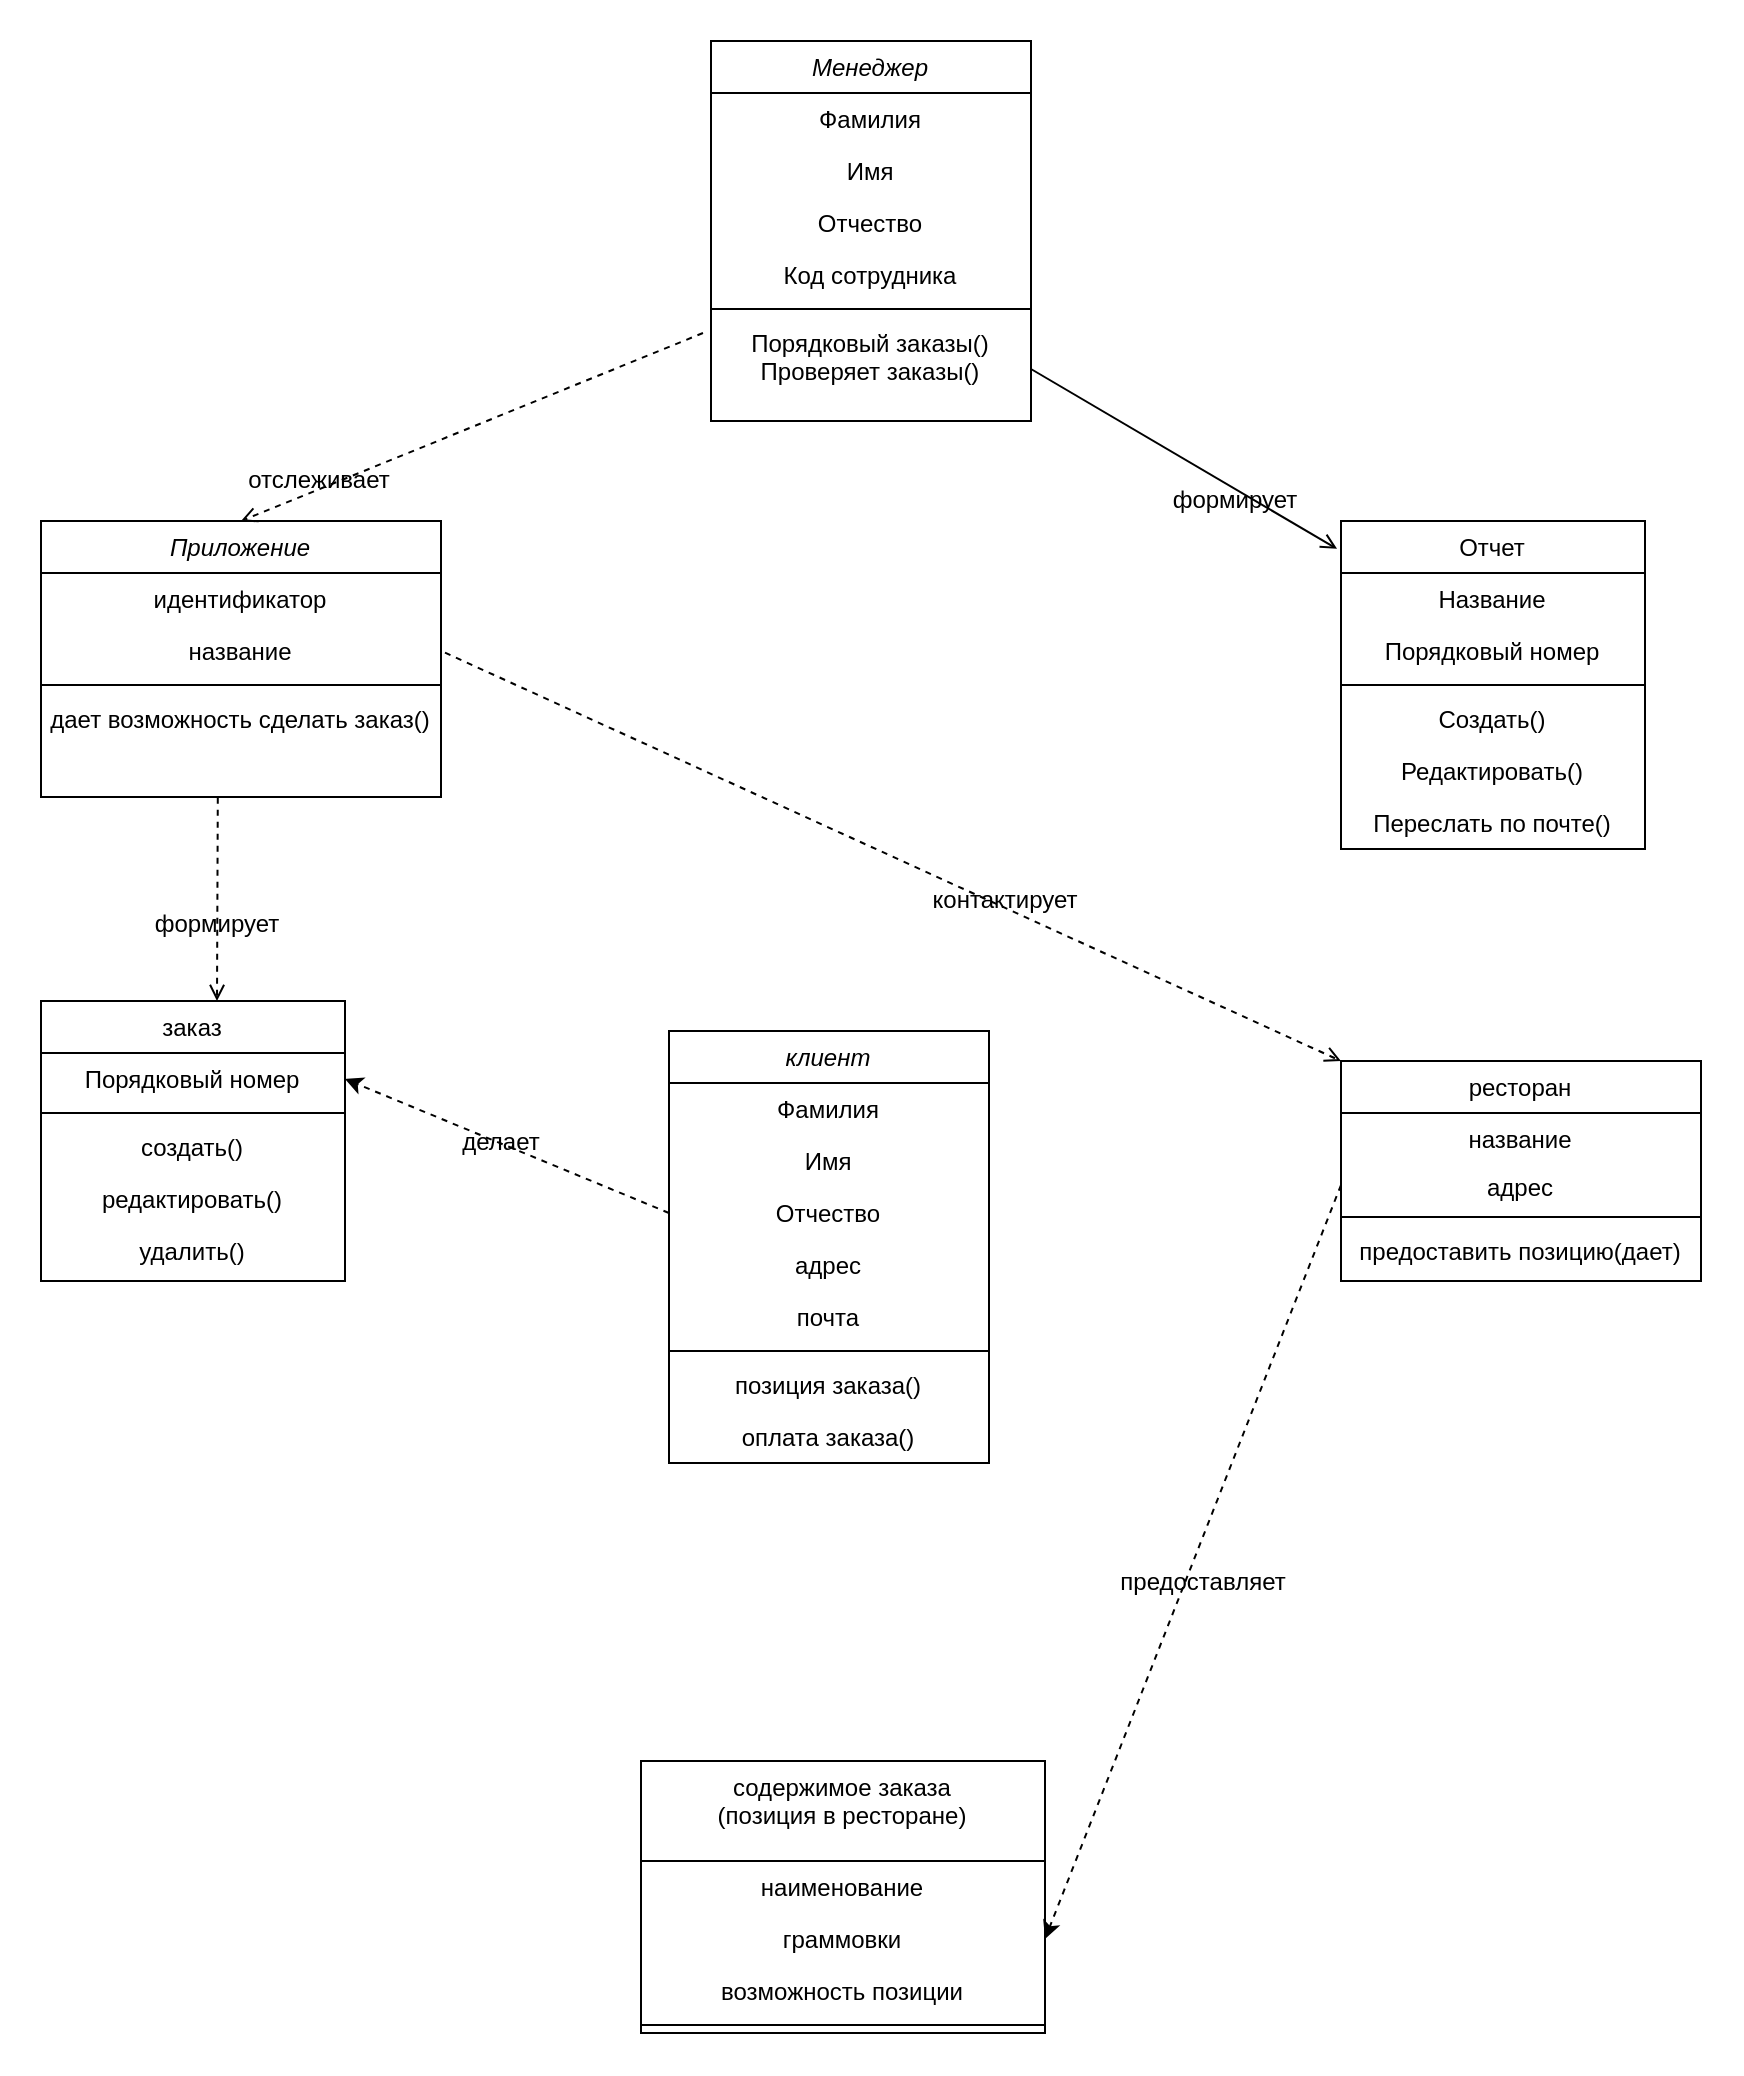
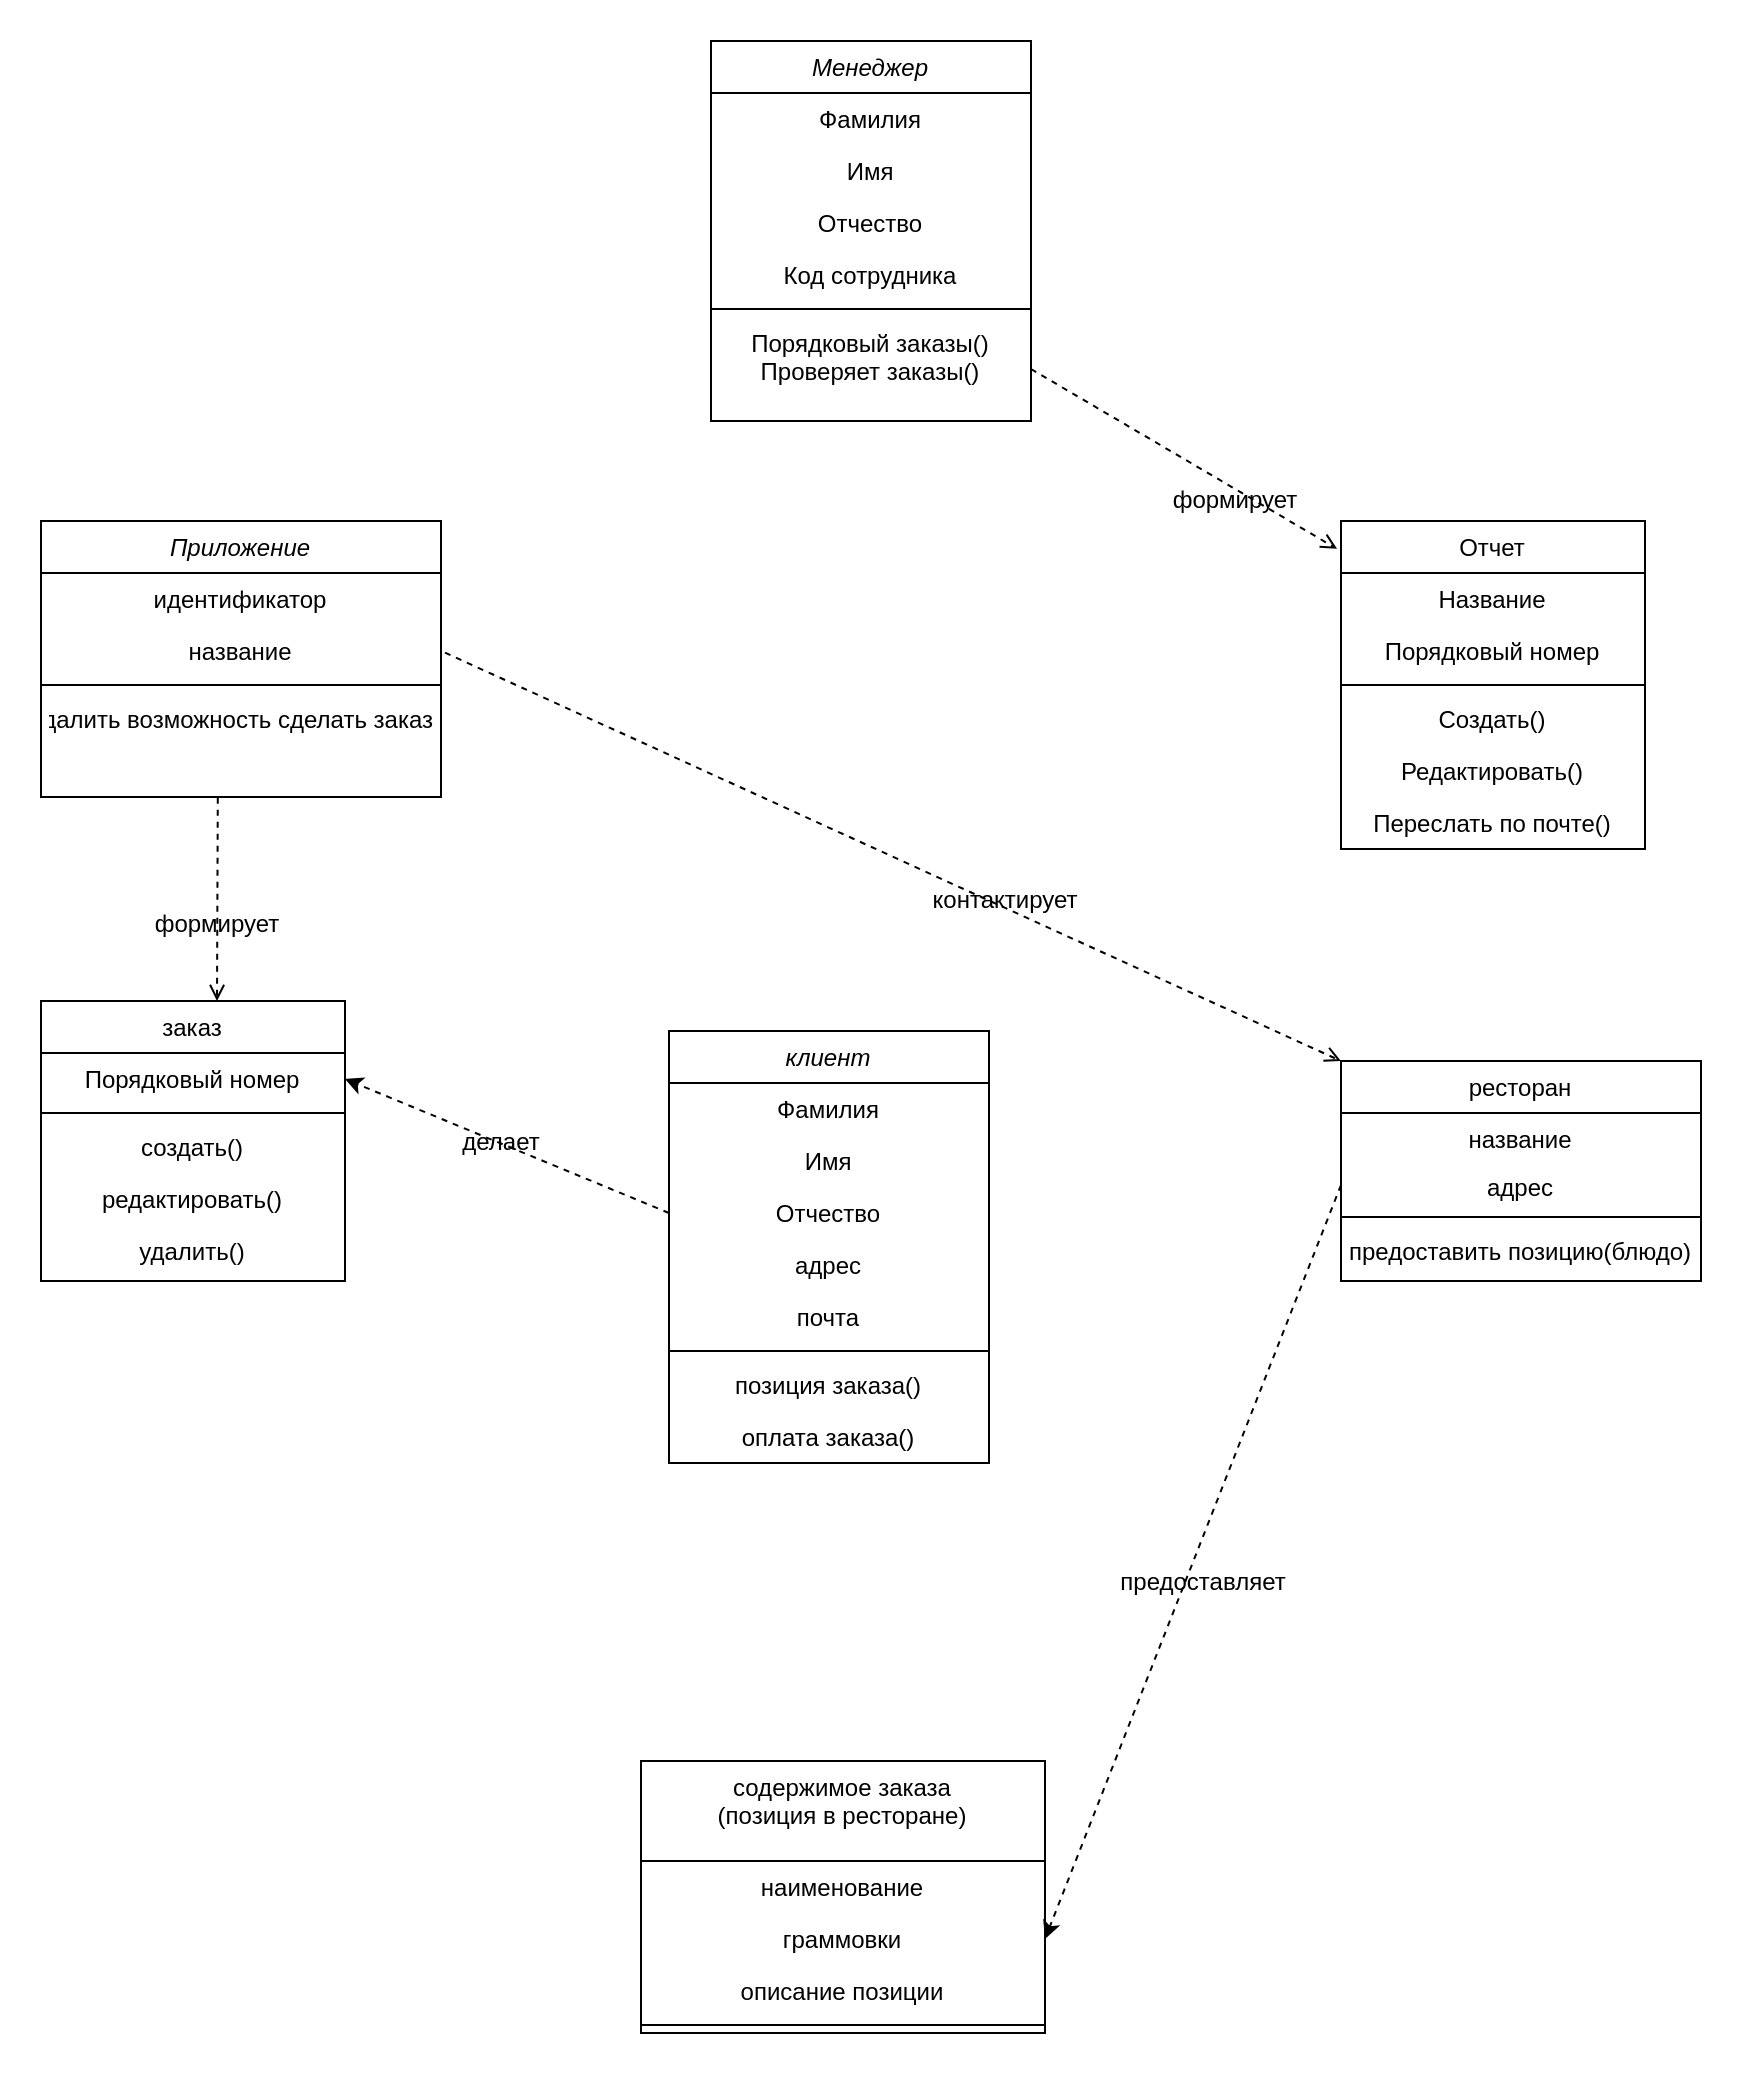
- <mxCell id="31" value="" style="endArrow=open;shadow=0;strokeWidth=1;rounded=0;endFill=1;elbow=vertical;dashed=1;entryX=0.5;entryY=0;entryDx=0;entryDy=0;exitX=-0.025;exitY=0.154;exitDx=0;exitDy=0;exitPerimeter=0;flowAnimation=0;" edge="1" parent="1" source="8" target="18"><mxGeometry x="0.5" y="41" relative="1" as="geometry"><mxPoint x="130" y="80" as="sourcePoint" /><mxPoint x="402" y="180" as="targetPoint" /><mxPoint x="-40" y="32" as="offset" /></mxGeometry></mxCell>
- <mxCell id="32" value="отслеживает" style="text;html=1;resizable=0;points=[];;align=center;verticalAlign=middle;labelBackgroundColor=none;rounded=0;shadow=0;strokeWidth=1;fontSize=12;" vertex="1" connectable="0" parent="31"><mxGeometry x="0.5" y="49" relative="1" as="geometry"><mxPoint x="-38" y="-42" as="offset" /></mxGeometry></mxCell>
- <mxCell id="16" value="" style="endArrow=open;shadow=0;strokeWidth=1;rounded=0;endFill=1;elbow=vertical;dashed=0;exitX=1;exitY=0.5;exitDx=0;exitDy=0;entryX=-0.013;entryY=0.085;entryDx=0;entryDy=0;entryPerimeter=0;" parent="1" source="8" target="9" edge="1"><mxGeometry x="0.5" y="41" relative="1" as="geometry"><mxPoint x="368.4" y="207.498" as="sourcePoint" /><mxPoint x="600" y="207.89" as="targetPoint" /><mxPoint x="-40" y="32" as="offset" /></mxGeometry></mxCell>
+ <mxCell id="16" value="" style="endArrow=open;shadow=0;strokeWidth=1;rounded=0;endFill=1;elbow=vertical;dashed=1;exitX=1;exitY=0.5;exitDx=0;exitDy=0;entryX=-0.013;entryY=0.085;entryDx=0;entryDy=0;entryPerimeter=0;" parent="1" source="8" target="9" edge="1"><mxGeometry x="0.5" y="41" relative="1" as="geometry"><mxPoint x="368.4" y="207.498" as="sourcePoint" /><mxPoint x="600" y="207.89" as="targetPoint" /><mxPoint x="-40" y="32" as="offset" /></mxGeometry></mxCell>
- <mxCell id="22" value="дает возможность сделать заказ()" style="text;align=center;verticalAlign=top;spacingLeft=4;spacingRight=4;overflow=hidden;rotatable=0;points=[[0,0.5],[1,0.5]];portConstraint=eastwest;fontSize=12;" vertex="1" parent="18"><mxGeometry y="86" width="200" height="52" as="geometry" /></mxCell>
+ <mxCell id="22" value="удалить возможность сделать заказ()" style="text;align=center;verticalAlign=top;spacingLeft=4;spacingRight=4;overflow=hidden;rotatable=0;points=[[0,0.5],[1,0.5]];portConstraint=eastwest;fontSize=12;" vertex="1" parent="18"><mxGeometry y="86" width="200" height="52" as="geometry" /></mxCell>
- <mxCell id="37" value="предоставить позицию(дает)" style="text;align=center;verticalAlign=top;spacingLeft=4;spacingRight=4;overflow=hidden;rotatable=0;points=[[0,0.5],[1,0.5]];portConstraint=eastwest;" vertex="1" parent="33"><mxGeometry y="82" width="180" height="26" as="geometry" /></mxCell>
+ <mxCell id="37" value="предоставить позицию(блюдо)" style="text;align=center;verticalAlign=top;spacingLeft=4;spacingRight=4;overflow=hidden;rotatable=0;points=[[0,0.5],[1,0.5]];portConstraint=eastwest;" vertex="1" parent="33"><mxGeometry y="82" width="180" height="26" as="geometry" /></mxCell>
- <mxCell id="54" value="возможность позиции" style="text;align=center;verticalAlign=top;spacingLeft=4;spacingRight=4;overflow=hidden;rotatable=0;points=[[0,0.5],[1,0.5]];portConstraint=eastwest;rounded=0;shadow=0;html=0;" vertex="1" parent="51"><mxGeometry y="102" width="202" height="26" as="geometry" /></mxCell>
+ <mxCell id="54" value="описание позиции" style="text;align=center;verticalAlign=top;spacingLeft=4;spacingRight=4;overflow=hidden;rotatable=0;points=[[0,0.5],[1,0.5]];portConstraint=eastwest;rounded=0;shadow=0;html=0;" vertex="1" parent="51"><mxGeometry y="102" width="202" height="26" as="geometry" /></mxCell>
